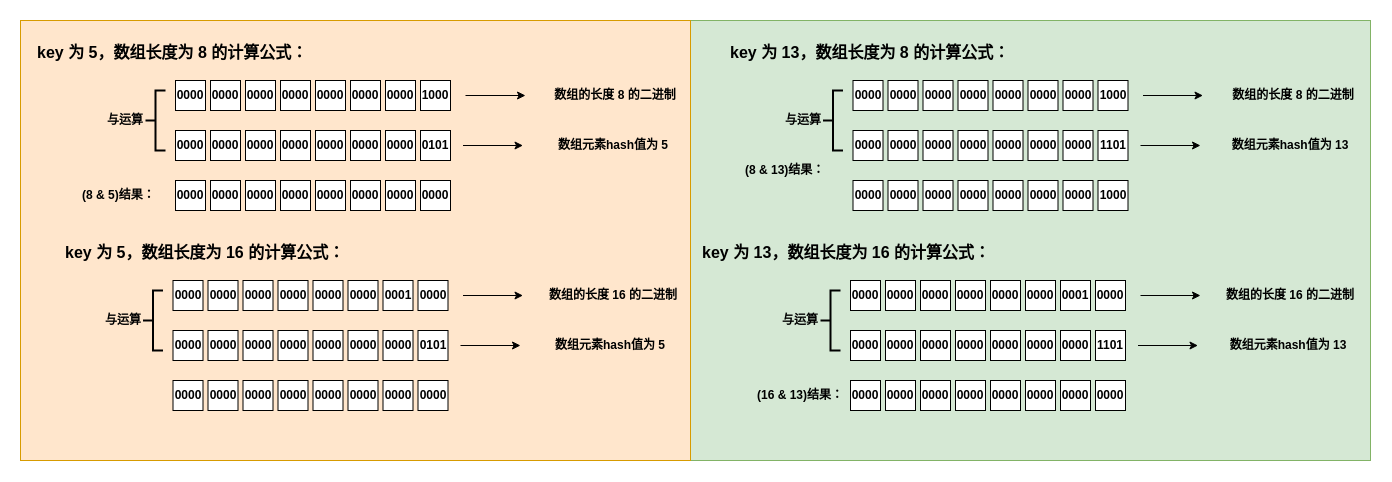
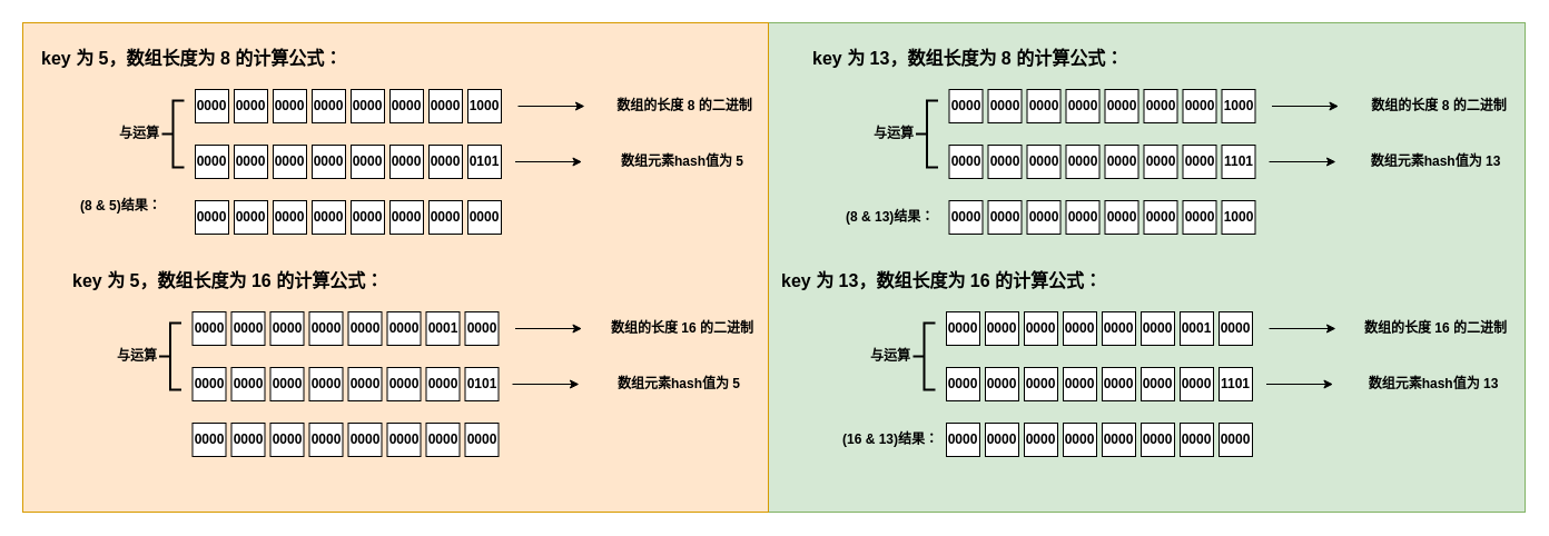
- <mxCell id="94" value="(8 &amp;amp; 13)结果：" style="text;html=1;resizable=0;points=[];autosize=1;align=left;verticalAlign=top;spacingTop=-4;fontStyle=1" vertex="1" parent="1"><mxGeometry x="742.5" y="160" width="90" height="20" as="geometry" /></mxCell>
+ <mxCell id="94" value="(8 &amp;amp; 13)结果：" style="text;html=1;resizable=0;points=[];autosize=1;align=left;verticalAlign=top;spacingTop=-4;fontStyle=1" vertex="1" parent="1"><mxGeometry x="757.5" y="185" width="90" height="20" as="geometry" /></mxCell>
- <mxCell id="31" value="(8 &amp;amp; 5)结果：" style="text;html=1;resizable=0;points=[];autosize=1;align=left;verticalAlign=top;spacingTop=-4;fontStyle=1" vertex="1" parent="1"><mxGeometry x="80" y="185" width="90" height="20" as="geometry" /></mxCell>
+ <mxCell id="31" value="(8 &amp;amp; 5)结果：" style="text;html=1;resizable=0;points=[];autosize=1;align=left;verticalAlign=top;spacingTop=-4;fontStyle=1" vertex="1" parent="1"><mxGeometry x="70" y="175" width="90" height="20" as="geometry" /></mxCell>
